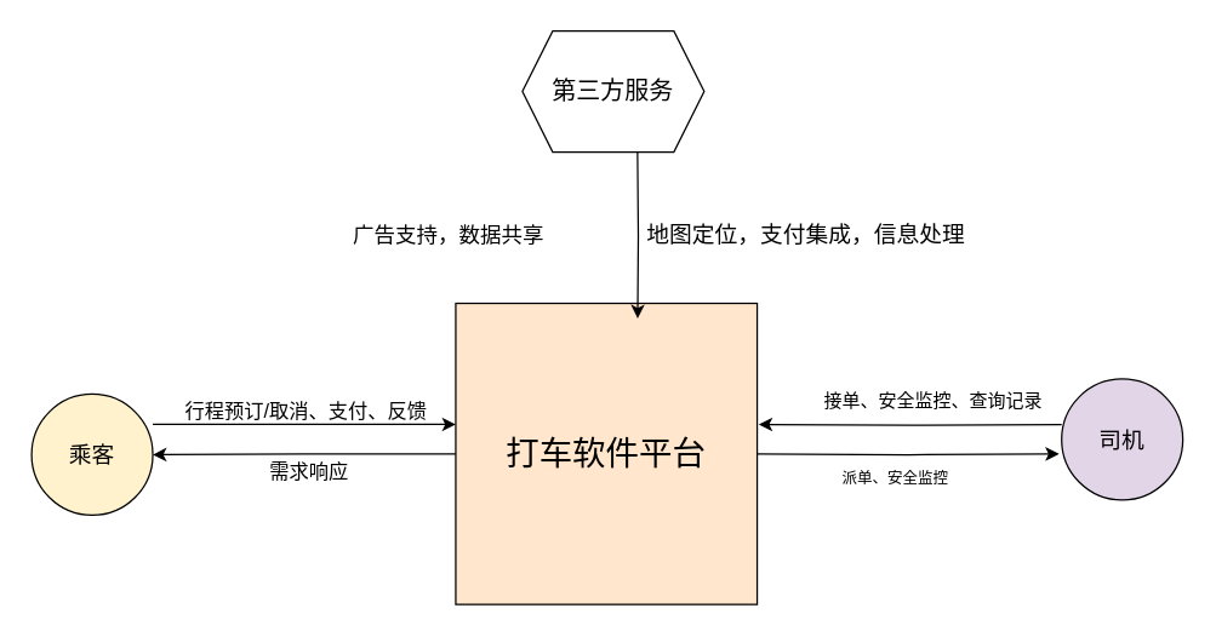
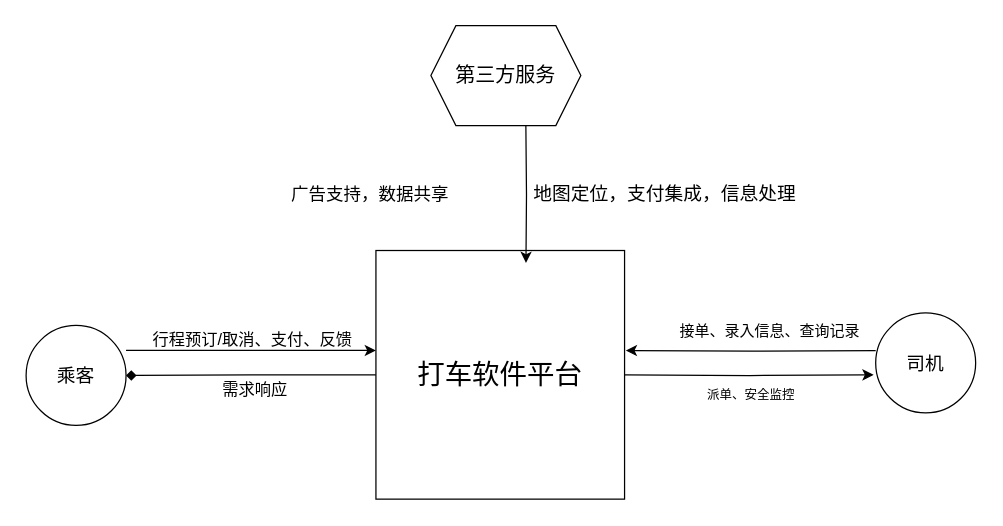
- <mxCell id="10" value="接单、安全监控、查询记录" style="text;html=1;align=center;verticalAlign=middle;resizable=0;points=[];autosize=1;strokeColor=none;fillColor=none;" vertex="1" parent="1"><mxGeometry x="530" y="250" width="170" height="30" as="geometry" /></mxCell>
+ <mxCell id="10" value="接单、录入信息、查询记录" style="text;html=1;align=center;verticalAlign=middle;resizable=0;points=[];autosize=1;strokeColor=none;fillColor=none;" vertex="1" parent="1"><mxGeometry x="530" y="250" width="170" height="30" as="geometry" /></mxCell>
- <mxCell id="8" value="&lt;font style=&quot;font-size: 15px;&quot;&gt;司机&lt;/font&gt;" style="ellipse;whiteSpace=wrap;html=1;aspect=fixed;fillColor=#e1d5e7;" vertex="1" parent="1"><mxGeometry x="700" y="250" width="80" height="80" as="geometry" /></mxCell>
+ <mxCell id="8" value="&lt;font style=&quot;font-size: 15px;&quot;&gt;司机&lt;/font&gt;" style="ellipse;whiteSpace=wrap;html=1;aspect=fixed;" vertex="1" parent="1"><mxGeometry x="700" y="250" width="80" height="80" as="geometry" /></mxCell>
- <mxCell id="4" value="&lt;font style=&quot;font-size: 22px;&quot;&gt;打车软件平台&lt;/font&gt;" style="whiteSpace=wrap;html=1;aspect=fixed;fillColor=#ffe6cc;" parent="1" vertex="1"><mxGeometry x="300" y="200" width="199" height="199" as="geometry" /></mxCell>
+ <mxCell id="4" value="&lt;font style=&quot;font-size: 22px;&quot;&gt;打车软件平台&lt;/font&gt;" style="whiteSpace=wrap;html=1;aspect=fixed;" parent="1" vertex="1"><mxGeometry x="300" y="200" width="199" height="199" as="geometry" /></mxCell>
- <mxCell id="7" value="&lt;font style=&quot;font-size: 15px;&quot;&gt;乘客&lt;/font&gt;" style="ellipse;whiteSpace=wrap;html=1;aspect=fixed;fillColor=#fff2cc;" vertex="1" parent="1"><mxGeometry x="20" y="260" width="80" height="80" as="geometry" /></mxCell>
+ <mxCell id="7" value="&lt;font style=&quot;font-size: 15px;&quot;&gt;乘客&lt;/font&gt;" style="ellipse;whiteSpace=wrap;html=1;aspect=fixed;" vertex="1" parent="1"><mxGeometry x="20" y="260" width="80" height="80" as="geometry" /></mxCell>
- <mxCell id="2" style="edgeStyle=orthogonalEdgeStyle;rounded=0;orthogonalLoop=1;jettySize=auto;html=1;entryX=1;entryY=0.5;entryDx=0;entryDy=0;" edge="1" parent="1" source="4" target="7"><mxGeometry relative="1" as="geometry" /></mxCell>
+ <mxCell id="2" style="edgeStyle=orthogonalEdgeStyle;rounded=0;orthogonalLoop=1;jettySize=auto;html=1;entryX=1;entryY=0.5;entryDx=0;entryDy=0;endArrow=diamond;" edge="1" parent="1" source="4" target="7"><mxGeometry relative="1" as="geometry" /></mxCell>
- <mxCell id="12" value="&lt;font size=&quot;1&quot;&gt;派单、安全监控&lt;/font&gt;" style="text;html=1;align=center;verticalAlign=middle;resizable=0;points=[];autosize=1;strokeColor=none;fillColor=none;" vertex="1" parent="1"><mxGeometry x="535" y="300" width="110" height="30" as="geometry" /></mxCell>
+ <mxCell id="12" value="&lt;font size=&quot;1&quot;&gt;派单、安全监控&lt;/font&gt;" style="text;html=1;align=center;verticalAlign=middle;resizable=0;points=[];autosize=1;strokeColor=none;fillColor=none;" vertex="1" parent="1"><mxGeometry x="545" y="300" width="110" height="30" as="geometry" /></mxCell>
